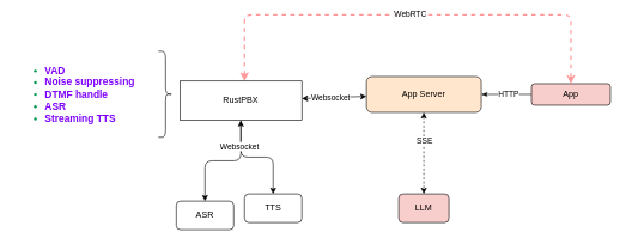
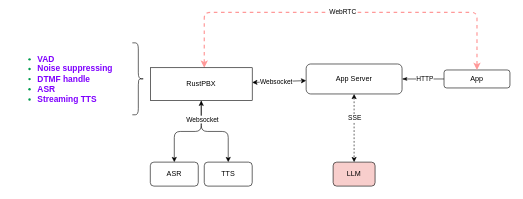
- <mxCell id="16" value="App Server" style="rounded=1;whiteSpace=wrap;html=1;fillColor=#ffe6cc;" parent="1" vertex="1"><mxGeometry x="510" y="106.25" width="160" height="50" as="geometry" /></mxCell>
+ <mxCell id="16" value="App Server" style="rounded=1;whiteSpace=wrap;html=1;" parent="1" vertex="1"><mxGeometry x="510" y="106.25" width="160" height="50" as="geometry" /></mxCell>
- <mxCell id="2" value="App" style="rounded=1;whiteSpace=wrap;html=1;fillColor=#f8cecc;" parent="1" vertex="1"><mxGeometry x="740" y="116.25" width="110" height="30" as="geometry" /></mxCell>
+ <mxCell id="2" value="App" style="rounded=1;whiteSpace=wrap;html=1;" parent="1" vertex="1"><mxGeometry x="740" y="116.25" width="110" height="30" as="geometry" /></mxCell>
- <mxCell id="17" value="ASR" style="rounded=1;whiteSpace=wrap;html=1;" parent="1" vertex="1"><mxGeometry x="245" y="280" width="80" height="40" as="geometry" /></mxCell>
+ <mxCell id="17" value="ASR" style="rounded=1;whiteSpace=wrap;html=1;" parent="1" vertex="1"><mxGeometry x="250" y="270" width="80" height="40" as="geometry" /></mxCell>
